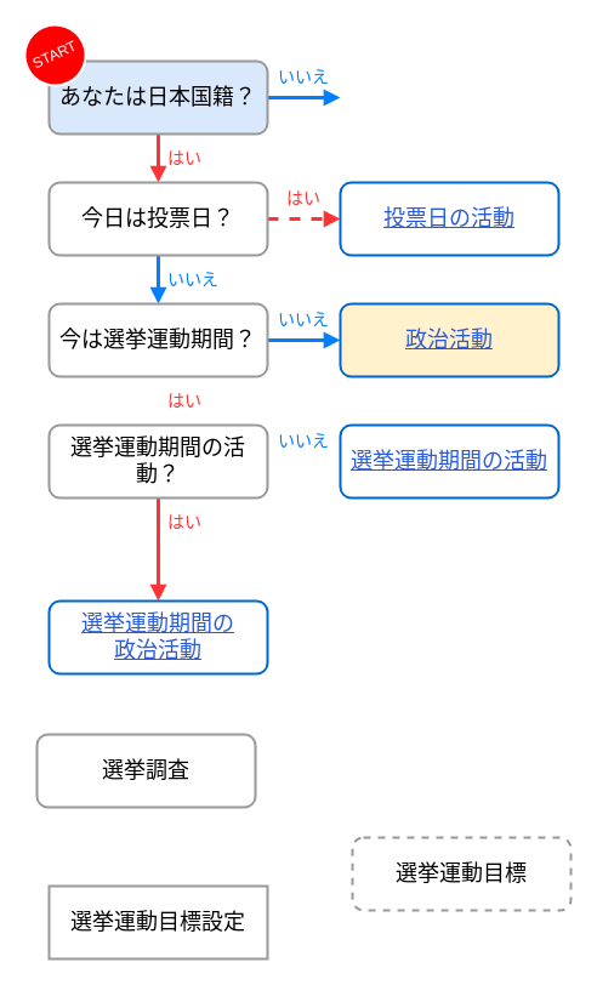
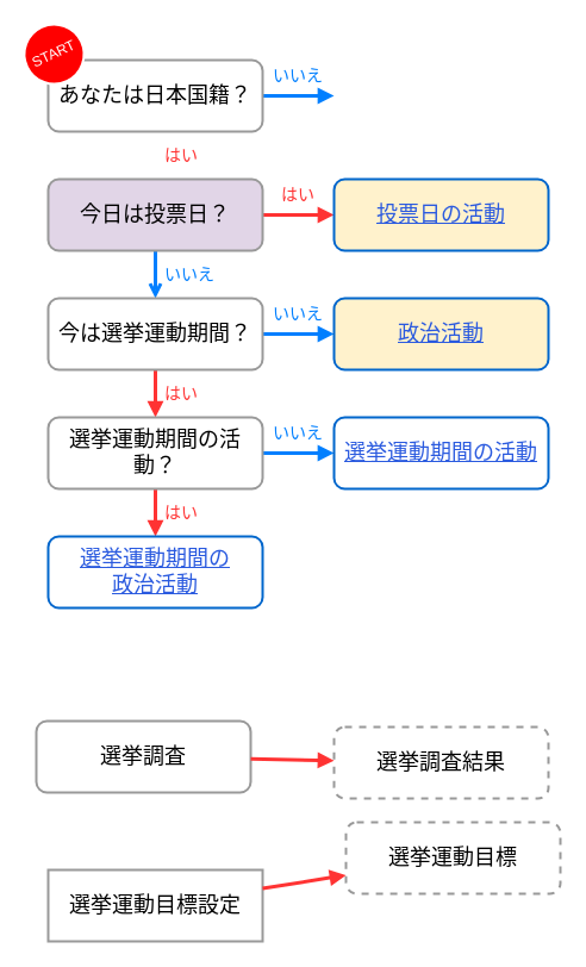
- <mxCell id="18" value="あなたは日本国籍？" style="rounded=1;whiteSpace=wrap;html=1;fontFamily=Helvetica;fontSize=18;verticalAlign=middle;fillColor=#dae8fc;strokeColor=#999999;strokeWidth=2;fontColor=#000000;" parent="1" vertex="1"><mxGeometry x="40" y="50" width="180" height="60" as="geometry" /></mxCell>
+ <mxCell id="18" value="あなたは日本国籍？" style="rounded=1;whiteSpace=wrap;html=1;fontFamily=Helvetica;fontSize=18;verticalAlign=middle;fillColor=#FFFFFF;strokeColor=#999999;strokeWidth=2;fontColor=#000000;" parent="1" vertex="1"><mxGeometry x="40" y="50" width="180" height="60" as="geometry" /></mxCell>
- <mxCell id="2" value="" style="endArrow=block;html=1;rounded=0;fontFamily=Helvetica;fontSize=16;verticalAlign=middle;strokeWidth=3;strokeColor=#FF3333;endFill=1;" parent="1" source="18" target="20" edge="1"><mxGeometry width="50" height="50" relative="1" as="geometry"><mxPoint x="-30" y="140" as="sourcePoint" /><mxPoint x="20" y="90" as="targetPoint" /></mxGeometry></mxCell>
- <mxCell id="20" value="今日は投票日？" style="rounded=1;whiteSpace=wrap;html=1;fontFamily=Helvetica;fontSize=18;verticalAlign=middle;fillColor=#FFFFFF;strokeColor=#999999;strokeWidth=2;fontColor=#000000;" parent="1" vertex="1"><mxGeometry x="40" y="150" width="180" height="60" as="geometry" /></mxCell>
+ <mxCell id="20" value="今日は投票日？" style="rounded=1;whiteSpace=wrap;html=1;fontFamily=Helvetica;fontSize=18;verticalAlign=middle;fillColor=#e1d5e7;strokeColor=#999999;strokeWidth=2;fontColor=#000000;" parent="1" vertex="1"><mxGeometry x="40" y="150" width="180" height="60" as="geometry" /></mxCell>
- <mxCell id="5" value="" style="endArrow=block;html=1;rounded=0;fontFamily=Helvetica;fontSize=16;verticalAlign=middle;strokeWidth=3;strokeColor=#FF3333;endFill=1;dashed=1;" parent="1" source="20" target="21" edge="1"><mxGeometry width="50" height="50" relative="1" as="geometry"><mxPoint x="110" y="270" as="sourcePoint" /><mxPoint x="120" y="310" as="targetPoint" /></mxGeometry></mxCell>
+ <mxCell id="5" value="" style="endArrow=block;html=1;rounded=0;fontFamily=Helvetica;fontSize=16;verticalAlign=middle;strokeWidth=3;strokeColor=#FF3333;endFill=1;" parent="1" source="20" target="21" edge="1"><mxGeometry width="50" height="50" relative="1" as="geometry"><mxPoint x="110" y="270" as="sourcePoint" /><mxPoint x="120" y="310" as="targetPoint" /></mxGeometry></mxCell>
- <mxCell id="21" value="投票日の活動" style="rounded=1;whiteSpace=wrap;html=1;fontFamily=Helvetica;fontSize=18;fillColor=#FFFFFF;strokeColor=#0066CC;glass=0;shadow=0;fontColor=#2a5adf;verticalAlign=middle;strokeWidth=2;fontStyle=4" parent="1" vertex="1"><mxGeometry x="280" y="150" width="180" height="60" as="geometry" /></mxCell>
+ <mxCell id="21" value="投票日の活動" style="rounded=1;whiteSpace=wrap;html=1;fontFamily=Helvetica;fontSize=18;fillColor=#fff2cc;strokeColor=#0066CC;glass=0;shadow=0;fontColor=#2a5adf;verticalAlign=middle;strokeWidth=2;fontStyle=4;" parent="1" vertex="1"><mxGeometry x="280" y="150" width="180" height="60" as="geometry" /></mxCell>
- <mxCell id="4" value="" style="endArrow=block;html=1;rounded=0;fontFamily=Helvetica;fontSize=16;verticalAlign=middle;strokeWidth=3;strokeColor=#007FFF;endFill=1;" parent="1" source="20" target="19" edge="1"><mxGeometry width="50" height="50" relative="1" as="geometry"><mxPoint x="220" y="230" as="sourcePoint" /><mxPoint x="300" y="230" as="targetPoint" /></mxGeometry></mxCell>
+ <mxCell id="4" value="" style="endArrow=open;html=1;rounded=0;fontFamily=Helvetica;fontSize=16;verticalAlign=middle;strokeWidth=3;strokeColor=#007FFF;endFill=1;" parent="1" source="20" target="19" edge="1"><mxGeometry width="50" height="50" relative="1" as="geometry"><mxPoint x="220" y="230" as="sourcePoint" /><mxPoint x="300" y="230" as="targetPoint" /></mxGeometry></mxCell>
+ <mxCell id="6" value="" style="endArrow=block;html=1;rounded=0;fontFamily=Helvetica;fontSize=16;verticalAlign=middle;strokeWidth=3;strokeColor=#FF3333;endFill=1;" parent="1" source="19" target="24" edge="1"><mxGeometry width="50" height="50" relative="1" as="geometry"><mxPoint x="130" y="280" as="sourcePoint" /><mxPoint x="360" y="310" as="targetPoint" /></mxGeometry></mxCell>
+ <mxCell id="9" value="" style="endArrow=block;html=1;rounded=0;fontFamily=Helvetica;fontSize=16;verticalAlign=middle;strokeWidth=3;strokeColor=#007FFF;endFill=1;" parent="1" source="24" target="22" edge="1"><mxGeometry width="50" height="50" relative="1" as="geometry"><mxPoint x="420" y="300" as="sourcePoint" /><mxPoint x="520" y="340" as="targetPoint" /></mxGeometry></mxCell>
- <mxCell id="25" value="選挙運動期間の&lt;br style=&quot;font-size: 18px;&quot;&gt;政治活動" style="rounded=1;whiteSpace=wrap;html=1;fontFamily=Helvetica;fontSize=18;fillColor=#FFFFFF;strokeColor=#0066CC;glass=0;shadow=0;fontColor=#2a5adf;verticalAlign=middle;strokeWidth=2;fontStyle=4" parent="1" vertex="1"><mxGeometry x="40" y="495" width="180" height="60" as="geometry" /></mxCell>
+ <mxCell id="25" value="選挙運動期間の&lt;br style=&quot;font-size: 18px;&quot;&gt;政治活動" style="rounded=1;whiteSpace=wrap;html=1;fontFamily=Helvetica;fontSize=18;fillColor=#FFFFFF;strokeColor=#0066CC;glass=0;shadow=0;fontColor=#2a5adf;verticalAlign=middle;strokeWidth=2;fontStyle=4" parent="1" vertex="1"><mxGeometry x="40" y="450" width="180" height="60" as="geometry" /></mxCell>
+ <mxCell id="31" value="" style="endArrow=block;html=1;rounded=0;fontFamily=Helvetica;fontSize=16;verticalAlign=middle;strokeWidth=3;strokeColor=#FF3333;endFill=1;" edge="1" parent="1" source="27" target="29"><mxGeometry width="50" height="50" relative="1" as="geometry"><mxPoint x="230" y="190" as="sourcePoint" /><mxPoint x="290" y="190" as="targetPoint" /></mxGeometry></mxCell>
+ <mxCell id="29" value="選挙調査結果" style="rounded=1;whiteSpace=wrap;html=1;fontFamily=Helvetica;fontSize=18;verticalAlign=middle;fillColor=default;strokeColor=#999999;strokeWidth=2;fontColor=#000000;glass=0;shadow=0;dashed=1;gradientColor=none;" vertex="1" parent="1"><mxGeometry x="280" y="610" width="180" height="60" as="geometry" /></mxCell>
+ <mxCell id="32" value="" style="endArrow=block;html=1;rounded=0;fontFamily=Helvetica;fontSize=16;verticalAlign=middle;strokeWidth=3;strokeColor=#FF3333;endFill=1;" edge="1" parent="1" source="28" target="30"><mxGeometry width="50" height="50" relative="1" as="geometry"><mxPoint x="230" y="650" as="sourcePoint" /><mxPoint x="290" y="650" as="targetPoint" /></mxGeometry></mxCell>
